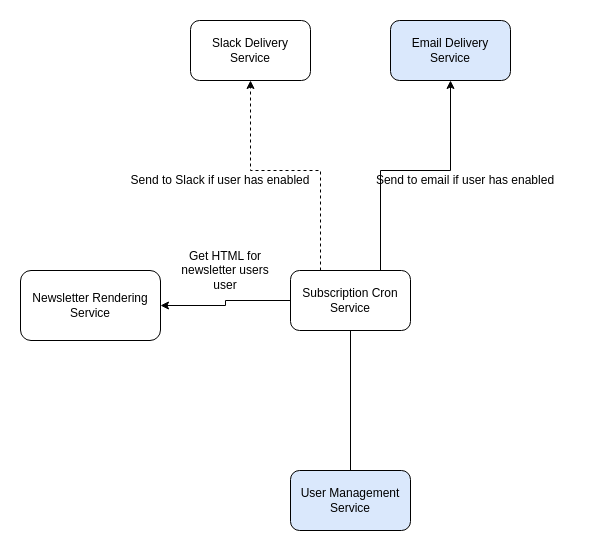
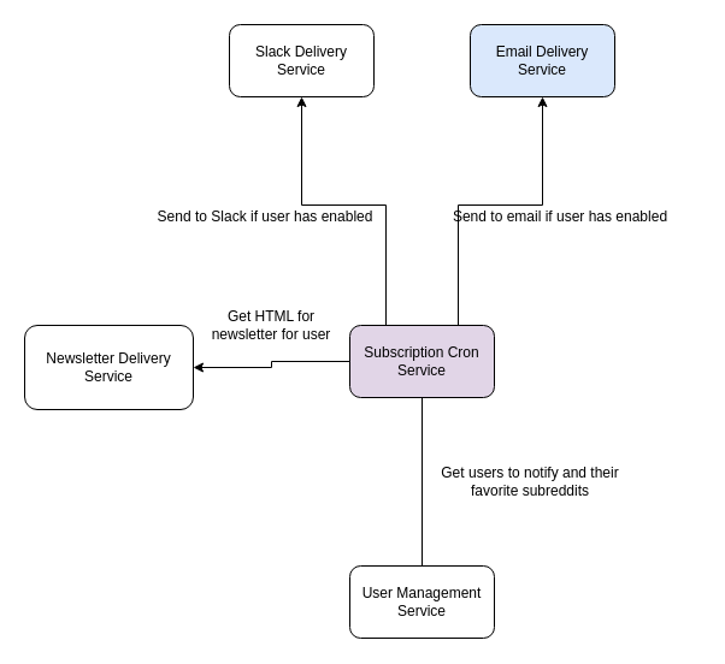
- <mxCell id="10" style="edgeStyle=orthogonalEdgeStyle;rounded=0;orthogonalLoop=1;jettySize=auto;html=1;exitX=0.5;exitY=0;exitDx=0;exitDy=0;entryX=0.5;entryY=1;entryDx=0;entryDy=0;dashed=1;" edge="1" parent="1" source="12" target="14"><mxGeometry relative="1" as="geometry"><Array as="points"><mxPoint x="320" y="270" /><mxPoint x="320" y="170" /><mxPoint x="250" y="170" /></Array></mxGeometry></mxCell>
+ <mxCell id="10" style="edgeStyle=orthogonalEdgeStyle;rounded=0;orthogonalLoop=1;jettySize=auto;html=1;exitX=0.5;exitY=0;exitDx=0;exitDy=0;entryX=0.5;entryY=1;entryDx=0;entryDy=0;" edge="1" parent="1" source="12" target="14"><mxGeometry relative="1" as="geometry"><Array as="points"><mxPoint x="320" y="270" /><mxPoint x="320" y="170" /><mxPoint x="250" y="170" /></Array></mxGeometry></mxCell>
- <mxCell id="16" value="Get HTML for newsletter users user" style="text;html=1;strokeColor=none;fillColor=none;align=center;verticalAlign=middle;whiteSpace=wrap;rounded=0;" vertex="1" parent="1"><mxGeometry x="170" y="250" width="110" height="40" as="geometry" /></mxCell>
+ <mxCell id="16" value="Get HTML for newsletter for user" style="text;html=1;strokeColor=none;fillColor=none;align=center;verticalAlign=middle;whiteSpace=wrap;rounded=0;" vertex="1" parent="1"><mxGeometry x="170" y="250" width="110" height="40" as="geometry" /></mxCell>
- <mxCell id="12" value="Subscription Cron Service" style="rounded=1;whiteSpace=wrap;html=1;" vertex="1" parent="1"><mxGeometry x="290" y="270" width="120" height="60" as="geometry" /></mxCell>
+ <mxCell id="12" value="Subscription Cron Service" style="rounded=1;whiteSpace=wrap;html=1;fillColor=#e1d5e7;" vertex="1" parent="1"><mxGeometry x="290" y="270" width="120" height="60" as="geometry" /></mxCell>
- <mxCell id="7" value="Newsletter Rendering Service" style="rounded=1;whiteSpace=wrap;html=1;" vertex="1" parent="1"><mxGeometry x="20" y="270" width="140" height="70" as="geometry" /></mxCell>
+ <mxCell id="7" value="Newsletter Delivery Service" style="rounded=1;whiteSpace=wrap;html=1;" vertex="1" parent="1"><mxGeometry x="20" y="270" width="140" height="70" as="geometry" /></mxCell>
+ <mxCell id="17" value="Get users to notify and their favorite subreddits" style="text;html=1;strokeColor=none;fillColor=none;align=center;verticalAlign=middle;whiteSpace=wrap;rounded=0;" vertex="1" parent="1"><mxGeometry x="360" y="390" width="160" height="20" as="geometry" /></mxCell>
- <mxCell id="13" value="User Management Service" style="rounded=1;whiteSpace=wrap;html=1;fillColor=#dae8fc;" vertex="1" parent="1"><mxGeometry x="290" y="470" width="120" height="60" as="geometry" /></mxCell>
+ <mxCell id="13" value="User Management Service" style="rounded=1;whiteSpace=wrap;html=1;" vertex="1" parent="1"><mxGeometry x="290" y="470" width="120" height="60" as="geometry" /></mxCell>
